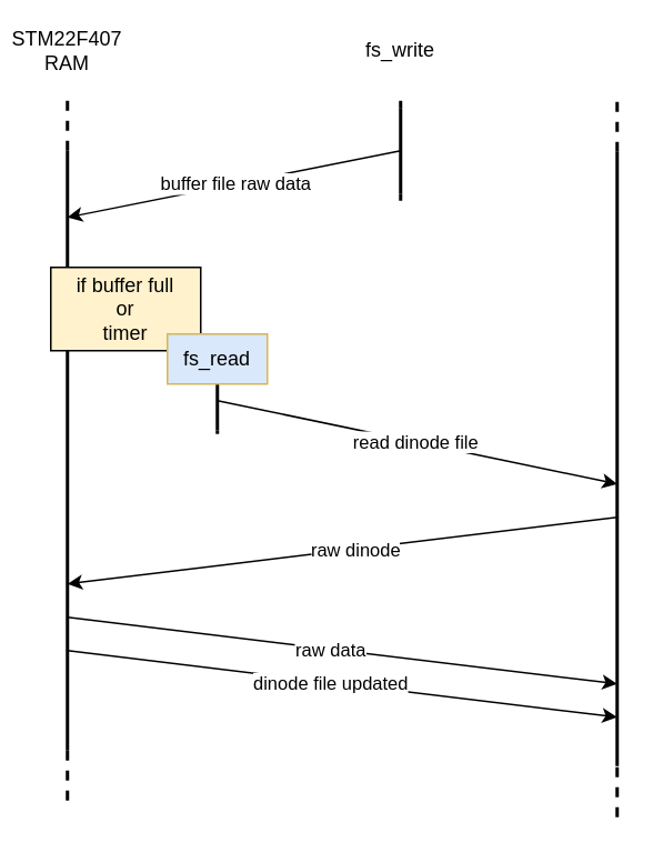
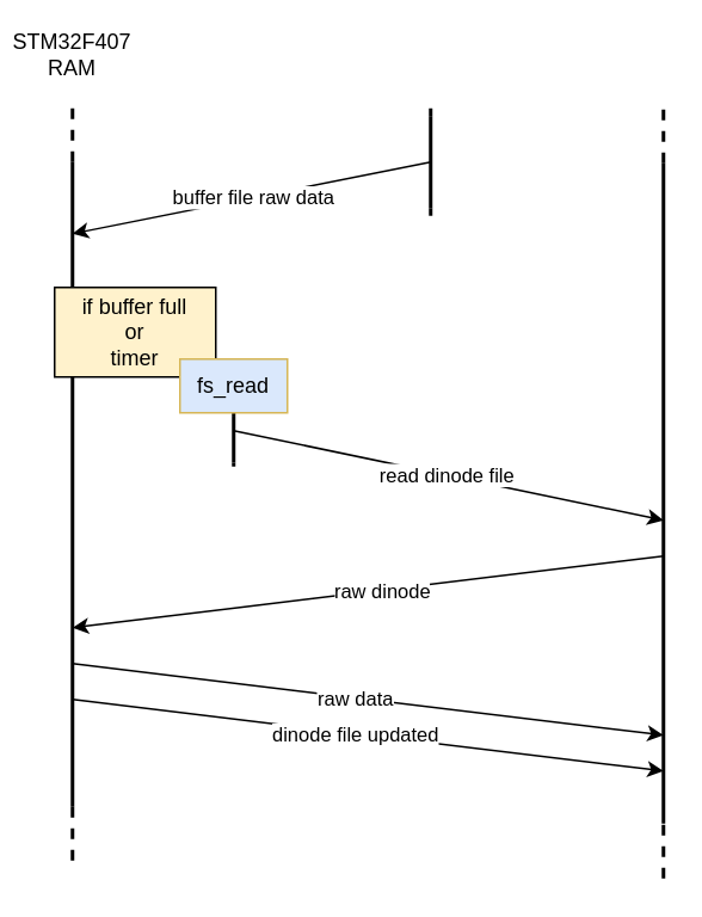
- <mxCell id="10" value="&lt;div align=&quot;center&quot;&gt;STM22F407&lt;/div&gt;&lt;div&gt;RAM&lt;/div&gt;" style="text;html=1;strokeColor=none;fillColor=none;align=center;verticalAlign=middle;whiteSpace=wrap;rounded=0;" parent="1" vertex="1"><mxGeometry x="20" y="20" width="40" height="20" as="geometry" /></mxCell>
+ <mxCell id="10" value="&lt;div align=&quot;center&quot;&gt;STM32F407&lt;/div&gt;&lt;div&gt;RAM&lt;/div&gt;" style="text;html=1;strokeColor=none;fillColor=none;align=center;verticalAlign=middle;whiteSpace=wrap;rounded=0;" parent="1" vertex="1"><mxGeometry x="20" y="20" width="40" height="20" as="geometry" /></mxCell>
- <mxCell id="19" value="fs_write" style="text;html=1;strokeColor=none;fillColor=none;align=center;verticalAlign=middle;whiteSpace=wrap;rounded=0;" parent="1" vertex="1"><mxGeometry x="220" y="20" width="40" height="20" as="geometry" /></mxCell>
